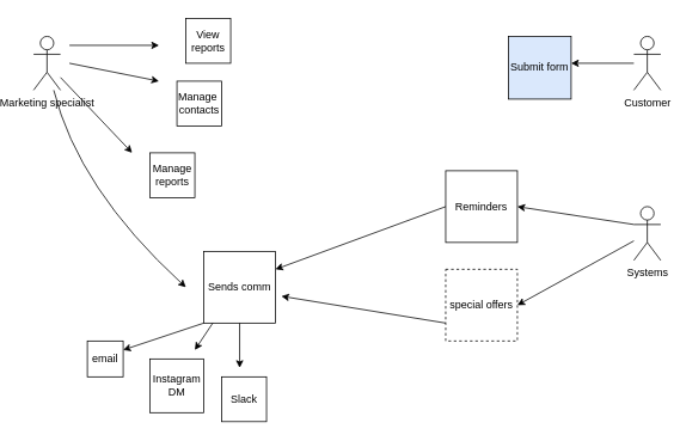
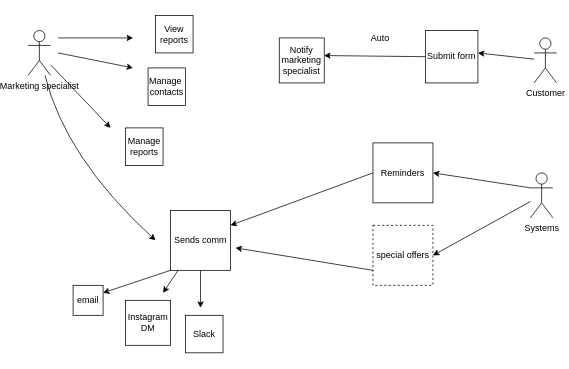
+ <mxCell id="22" value="Auto" style="text;html=1;strokeColor=none;fillColor=none;align=center;verticalAlign=middle;whiteSpace=wrap;rounded=0;" vertex="1" parent="1"><mxGeometry x="470" y="40" width="40" height="20" as="geometry" /></mxCell>
- <mxCell id="17" value="Customer&lt;br&gt;" style="shape=umlActor;verticalLabelPosition=bottom;labelBackgroundColor=#ffffff;verticalAlign=top;html=1;outlineConnect=0;" vertex="1" parent="1"><mxGeometry x="690" y="40" width="30" height="60" as="geometry" /></mxCell>
+ <mxCell id="17" value="Customer&lt;br&gt;" style="shape=umlActor;verticalLabelPosition=bottom;labelBackgroundColor=#ffffff;verticalAlign=top;html=1;outlineConnect=0;" vertex="1" parent="1"><mxGeometry x="695" y="50" width="30" height="60" as="geometry" /></mxCell>
+ <mxCell id="20" value="" style="endArrow=classic;html=1;exitX=0;exitY=0.5;exitDx=0;exitDy=0;entryX=0.996;entryY=0.392;entryDx=0;entryDy=0;entryPerimeter=0;" edge="1" parent="1" source="19" target="21"><mxGeometry width="50" height="50" relative="1" as="geometry"><mxPoint x="460" y="110" as="sourcePoint" /><mxPoint x="490" y="75" as="targetPoint" /></mxGeometry></mxCell>
- <mxCell id="19" value="Submit form" style="whiteSpace=wrap;html=1;aspect=fixed;fillColor=#dae8fc;" vertex="1" parent="1"><mxGeometry x="550" y="40" width="70" height="70" as="geometry" /></mxCell>
+ <mxCell id="19" value="Submit form" style="whiteSpace=wrap;html=1;aspect=fixed;" vertex="1" parent="1"><mxGeometry x="550" y="40" width="70" height="70" as="geometry" /></mxCell>
+ <mxCell id="21" value="Notify marketing specialist" style="whiteSpace=wrap;html=1;aspect=fixed;" vertex="1" parent="1"><mxGeometry x="355" y="50" width="60" height="60" as="geometry" /></mxCell>
